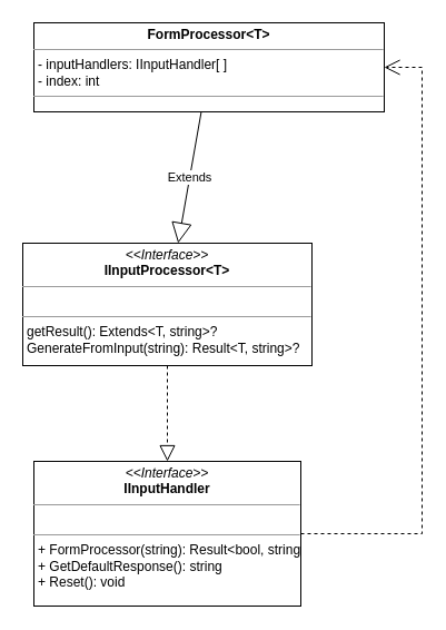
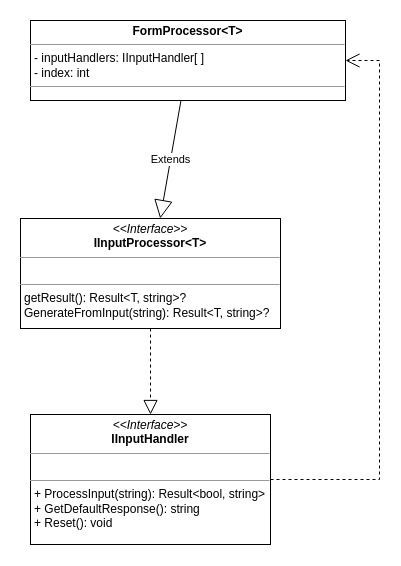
- <mxCell id="3" value="&lt;p style=&quot;margin: 0px ; margin-top: 4px ; text-align: center&quot;&gt;&lt;i&gt;&amp;lt;&amp;lt;Interface&amp;gt;&amp;gt;&lt;/i&gt;&lt;br&gt;&lt;b&gt;IInputProcessor&amp;lt;T&amp;gt;&lt;/b&gt;&lt;/p&gt;&lt;hr size=&quot;1&quot;&gt;&lt;p style=&quot;margin: 0px ; margin-left: 4px&quot;&gt;&lt;br&gt;&lt;/p&gt;&lt;hr size=&quot;1&quot;&gt;&lt;p style=&quot;margin: 0px ; margin-left: 4px&quot;&gt;getResult(): Extends&amp;lt;T, string&amp;gt;?&lt;/p&gt;&lt;p style=&quot;margin: 0px ; margin-left: 4px&quot;&gt;GenerateFromInput(string): Result&amp;lt;T, string&amp;gt;?&lt;/p&gt;&lt;p style=&quot;margin: 0px ; margin-left: 4px&quot;&gt;&lt;br&gt;&lt;/p&gt;" style="verticalAlign=top;align=left;overflow=fill;fontSize=12;fontFamily=Helvetica;html=1;" vertex="1" parent="1"><mxGeometry x="20" y="218" width="260" height="110" as="geometry" /></mxCell>
+ <mxCell id="3" value="&lt;p style=&quot;margin: 0px ; margin-top: 4px ; text-align: center&quot;&gt;&lt;i&gt;&amp;lt;&amp;lt;Interface&amp;gt;&amp;gt;&lt;/i&gt;&lt;br&gt;&lt;b&gt;IInputProcessor&amp;lt;T&amp;gt;&lt;/b&gt;&lt;/p&gt;&lt;hr size=&quot;1&quot;&gt;&lt;p style=&quot;margin: 0px ; margin-left: 4px&quot;&gt;&lt;br&gt;&lt;/p&gt;&lt;hr size=&quot;1&quot;&gt;&lt;p style=&quot;margin: 0px ; margin-left: 4px&quot;&gt;getResult(): Result&amp;lt;T, string&amp;gt;?&lt;/p&gt;&lt;p style=&quot;margin: 0px ; margin-left: 4px&quot;&gt;GenerateFromInput(string): Result&amp;lt;T, string&amp;gt;?&lt;/p&gt;&lt;p style=&quot;margin: 0px ; margin-left: 4px&quot;&gt;&lt;br&gt;&lt;/p&gt;" style="verticalAlign=top;align=left;overflow=fill;fontSize=12;fontFamily=Helvetica;html=1;" vertex="1" parent="1"><mxGeometry x="20" y="218" width="260" height="110" as="geometry" /></mxCell>
- <mxCell id="2" value="&lt;p style=&quot;margin: 0px ; margin-top: 4px ; text-align: center&quot;&gt;&lt;i&gt;&amp;lt;&amp;lt;Interface&amp;gt;&amp;gt;&lt;/i&gt;&lt;br&gt;&lt;b&gt;IInputHandler&lt;/b&gt;&lt;/p&gt;&lt;hr size=&quot;1&quot;&gt;&lt;p style=&quot;margin: 0px ; margin-left: 4px&quot;&gt;&lt;br&gt;&lt;/p&gt;&lt;hr size=&quot;1&quot;&gt;&lt;p style=&quot;margin: 0px ; margin-left: 4px&quot;&gt;+ FormProcessor(string): Result&amp;lt;bool, string&amp;gt;&lt;/p&gt;&lt;p style=&quot;margin: 0px ; margin-left: 4px&quot;&gt;+ GetDefaultResponse(): string&lt;br&gt;&lt;/p&gt;&lt;p style=&quot;margin: 0px ; margin-left: 4px&quot;&gt;+ Reset(): void&lt;br&gt;&lt;/p&gt;" style="verticalAlign=top;align=left;overflow=fill;fontSize=12;fontFamily=Helvetica;html=1;" vertex="1" parent="1"><mxGeometry x="30" y="414" width="240" height="130" as="geometry" /></mxCell>
+ <mxCell id="2" value="&lt;p style=&quot;margin: 0px ; margin-top: 4px ; text-align: center&quot;&gt;&lt;i&gt;&amp;lt;&amp;lt;Interface&amp;gt;&amp;gt;&lt;/i&gt;&lt;br&gt;&lt;b&gt;IInputHandler&lt;/b&gt;&lt;/p&gt;&lt;hr size=&quot;1&quot;&gt;&lt;p style=&quot;margin: 0px ; margin-left: 4px&quot;&gt;&lt;br&gt;&lt;/p&gt;&lt;hr size=&quot;1&quot;&gt;&lt;p style=&quot;margin: 0px ; margin-left: 4px&quot;&gt;+ ProcessInput(string): Result&amp;lt;bool, string&amp;gt;&lt;/p&gt;&lt;p style=&quot;margin: 0px ; margin-left: 4px&quot;&gt;+ GetDefaultResponse(): string&lt;br&gt;&lt;/p&gt;&lt;p style=&quot;margin: 0px ; margin-left: 4px&quot;&gt;+ Reset(): void&lt;br&gt;&lt;/p&gt;" style="verticalAlign=top;align=left;overflow=fill;fontSize=12;fontFamily=Helvetica;html=1;" vertex="1" parent="1"><mxGeometry x="30" y="414" width="240" height="130" as="geometry" /></mxCell>
